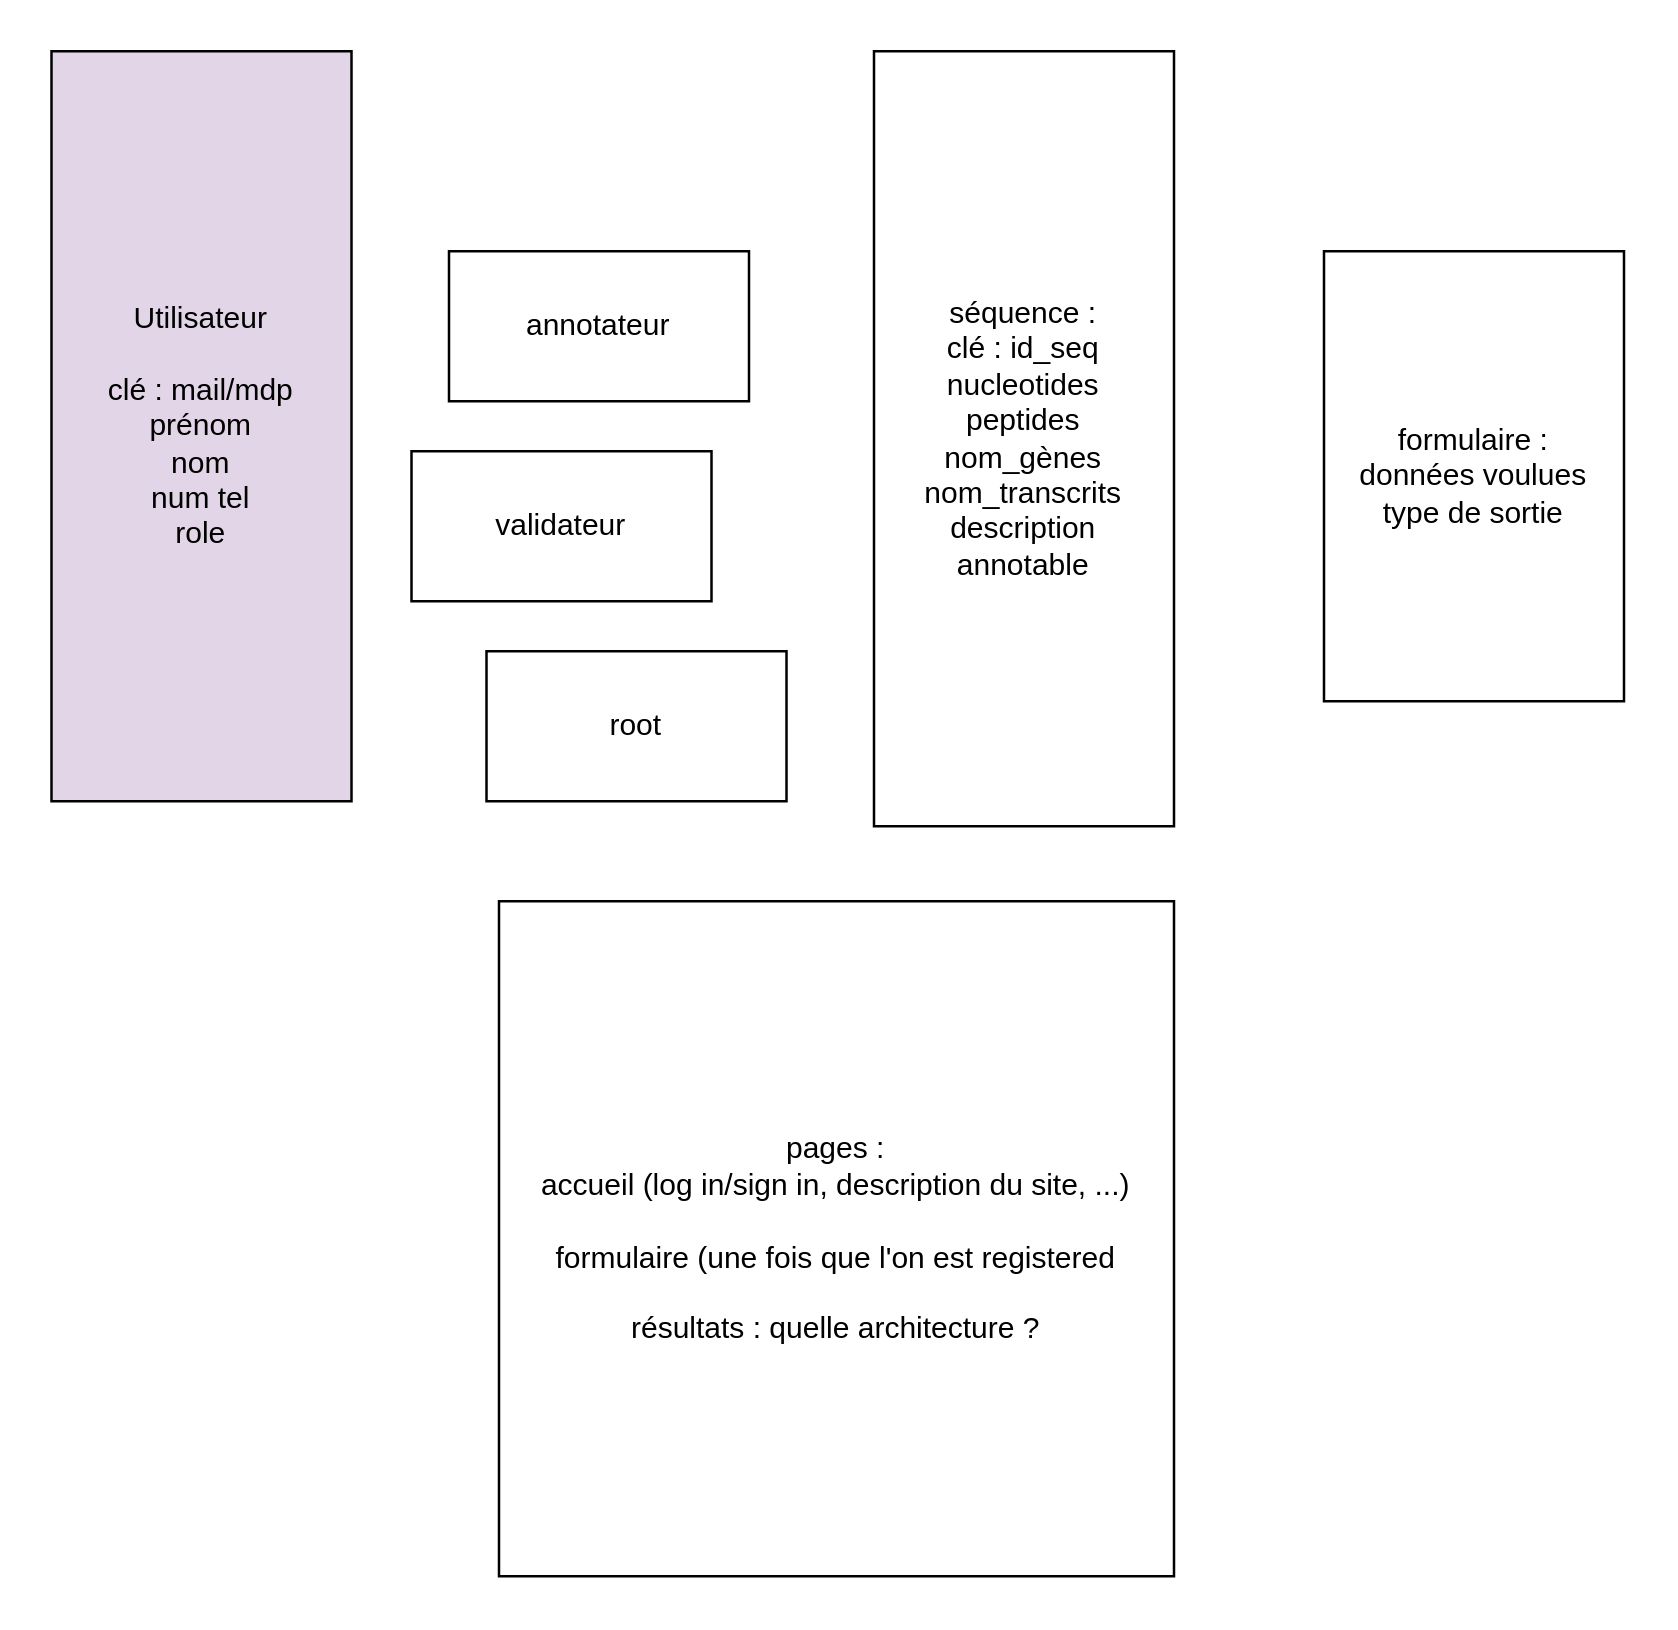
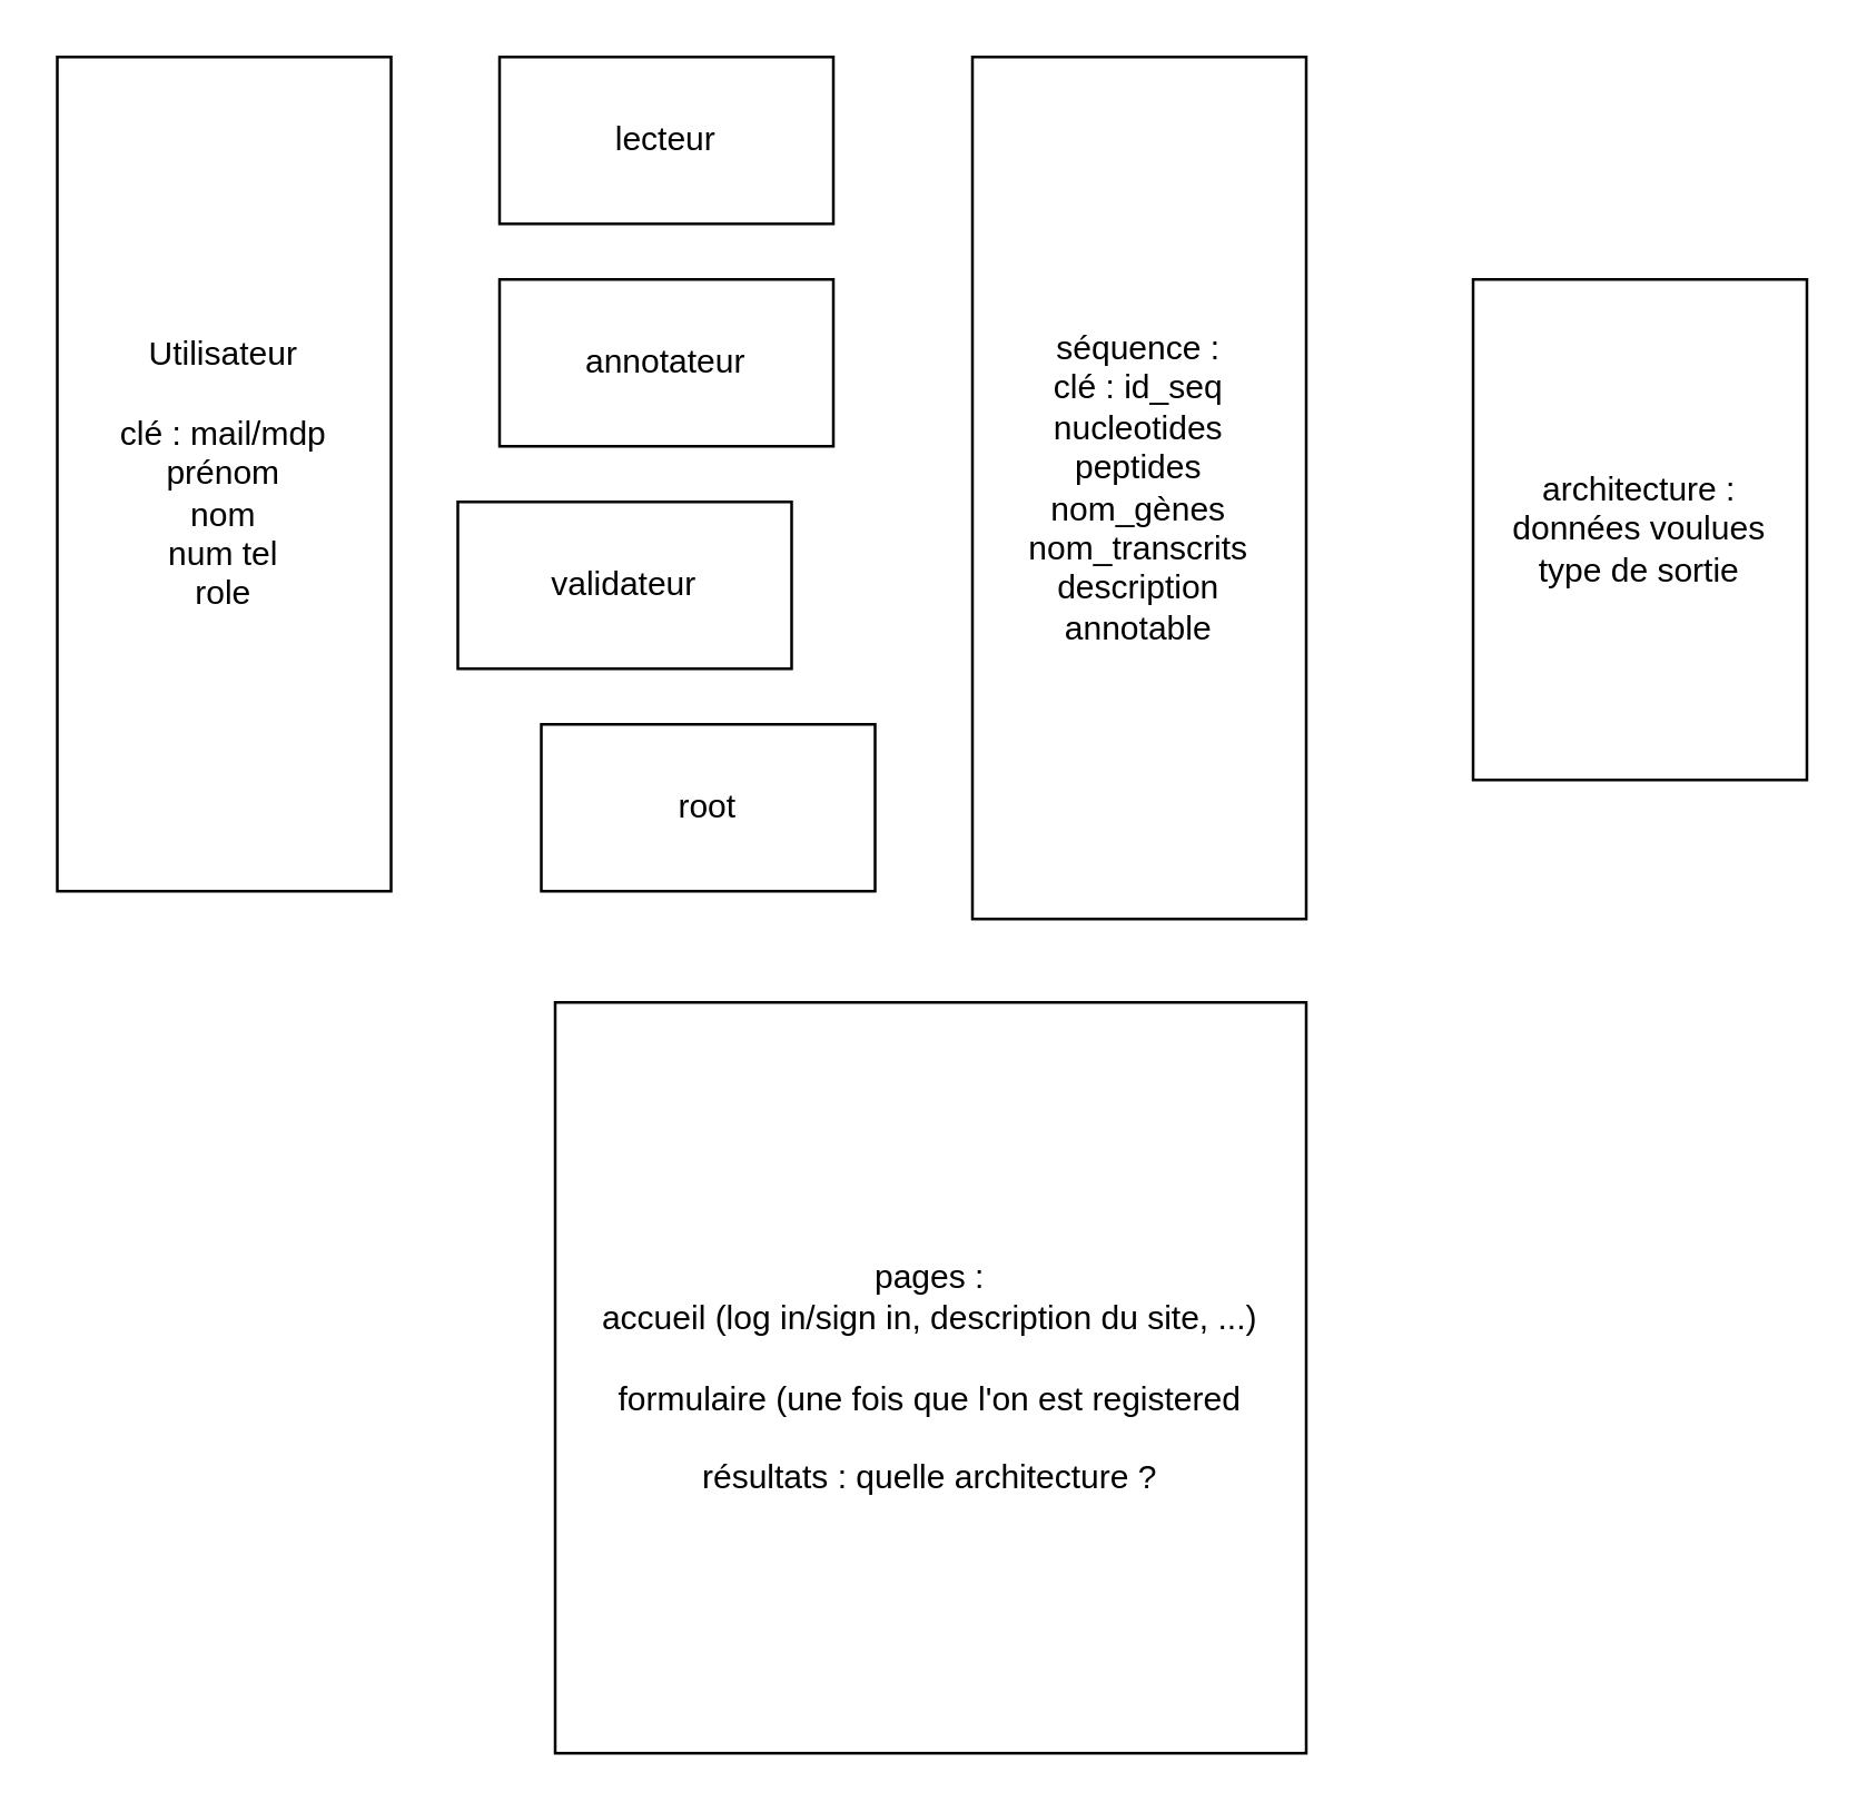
+ <mxCell id="3" value="lecteur" style="rounded=0;whiteSpace=wrap;html=1;" parent="1" vertex="1"><mxGeometry x="179" y="20" width="120" height="60" as="geometry" /></mxCell>
- <mxCell id="2" value="&lt;div&gt;Utilisateur&lt;br&gt;&lt;/div&gt;&lt;div&gt;&lt;br&gt;&lt;/div&gt;&lt;div&gt;clé : mail/mdp&lt;/div&gt;&lt;div&gt;prénom&lt;/div&gt;&lt;div&gt;nom&lt;/div&gt;&lt;div&gt;num tel&lt;/div&gt;&lt;div&gt;role&lt;br&gt;&lt;/div&gt;" style="rounded=0;whiteSpace=wrap;html=1;fillColor=#e1d5e7;" parent="1" vertex="1"><mxGeometry x="20" y="20" width="120" height="300" as="geometry" /></mxCell>
+ <mxCell id="2" value="&lt;div&gt;Utilisateur&lt;br&gt;&lt;/div&gt;&lt;div&gt;&lt;br&gt;&lt;/div&gt;&lt;div&gt;clé : mail/mdp&lt;/div&gt;&lt;div&gt;prénom&lt;/div&gt;&lt;div&gt;nom&lt;/div&gt;&lt;div&gt;num tel&lt;/div&gt;&lt;div&gt;role&lt;br&gt;&lt;/div&gt;" style="rounded=0;whiteSpace=wrap;html=1;" parent="1" vertex="1"><mxGeometry x="20" y="20" width="120" height="300" as="geometry" /></mxCell>
- <mxCell id="8" value="&lt;div&gt;formulaire : &lt;br&gt;&lt;/div&gt;&lt;div&gt;données voulues&lt;/div&gt;&lt;div&gt;type de sortie&lt;/div&gt;" style="rounded=0;whiteSpace=wrap;html=1;" parent="1" vertex="1"><mxGeometry x="529" y="100" width="120" height="180" as="geometry" /></mxCell>
+ <mxCell id="8" value="&lt;div&gt;architecture : &lt;br&gt;&lt;/div&gt;&lt;div&gt;données voulues&lt;/div&gt;&lt;div&gt;type de sortie&lt;/div&gt;" style="rounded=0;whiteSpace=wrap;html=1;" parent="1" vertex="1"><mxGeometry x="529" y="100" width="120" height="180" as="geometry" /></mxCell>
